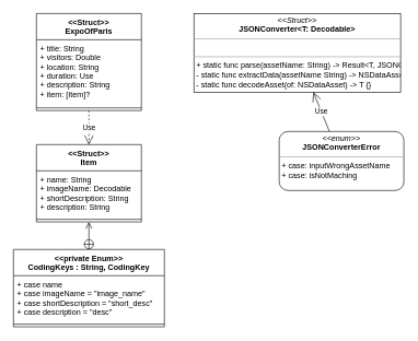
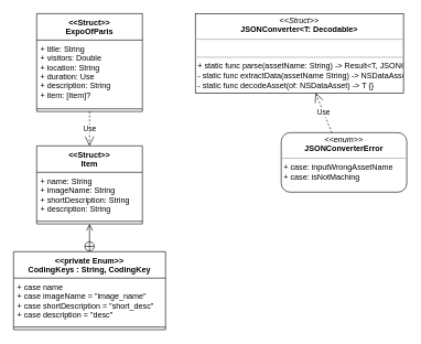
- <mxCell id="14" value="Use" style="endArrow=open;endSize=12;dashed=0;html=1;" edge="1" parent="1" source="13" target="12"><mxGeometry width="160" relative="1" as="geometry"><mxPoint x="405" y="220" as="sourcePoint" /><mxPoint x="565" y="220" as="targetPoint" /></mxGeometry></mxCell>
+ <mxCell id="14" value="Use" style="endArrow=open;endSize=12;dashed=1;html=1;" edge="1" parent="1" source="13" target="12"><mxGeometry width="160" relative="1" as="geometry"><mxPoint x="405" y="220" as="sourcePoint" /><mxPoint x="565" y="220" as="targetPoint" /></mxGeometry></mxCell>
- <mxCell id="6" value="+ name: String&#10;+ imageName: Decodable&#10;+ shortDescription: String&#10;+ description: String&#10;" style="text;strokeColor=none;fillColor=none;align=left;verticalAlign=top;spacingLeft=4;spacingRight=4;overflow=hidden;rotatable=0;points=[[0,0.5],[1,0.5]];portConstraint=eastwest;" parent="5" vertex="1"><mxGeometry y="40" width="160" height="70" as="geometry" /></mxCell>
+ <mxCell id="6" value="+ name: String&#10;+ imageName: String&#10;+ shortDescription: String&#10;+ description: String&#10;" style="text;strokeColor=none;fillColor=none;align=left;verticalAlign=top;spacingLeft=4;spacingRight=4;overflow=hidden;rotatable=0;points=[[0,0.5],[1,0.5]];portConstraint=eastwest;" parent="5" vertex="1"><mxGeometry y="40" width="160" height="70" as="geometry" /></mxCell>
